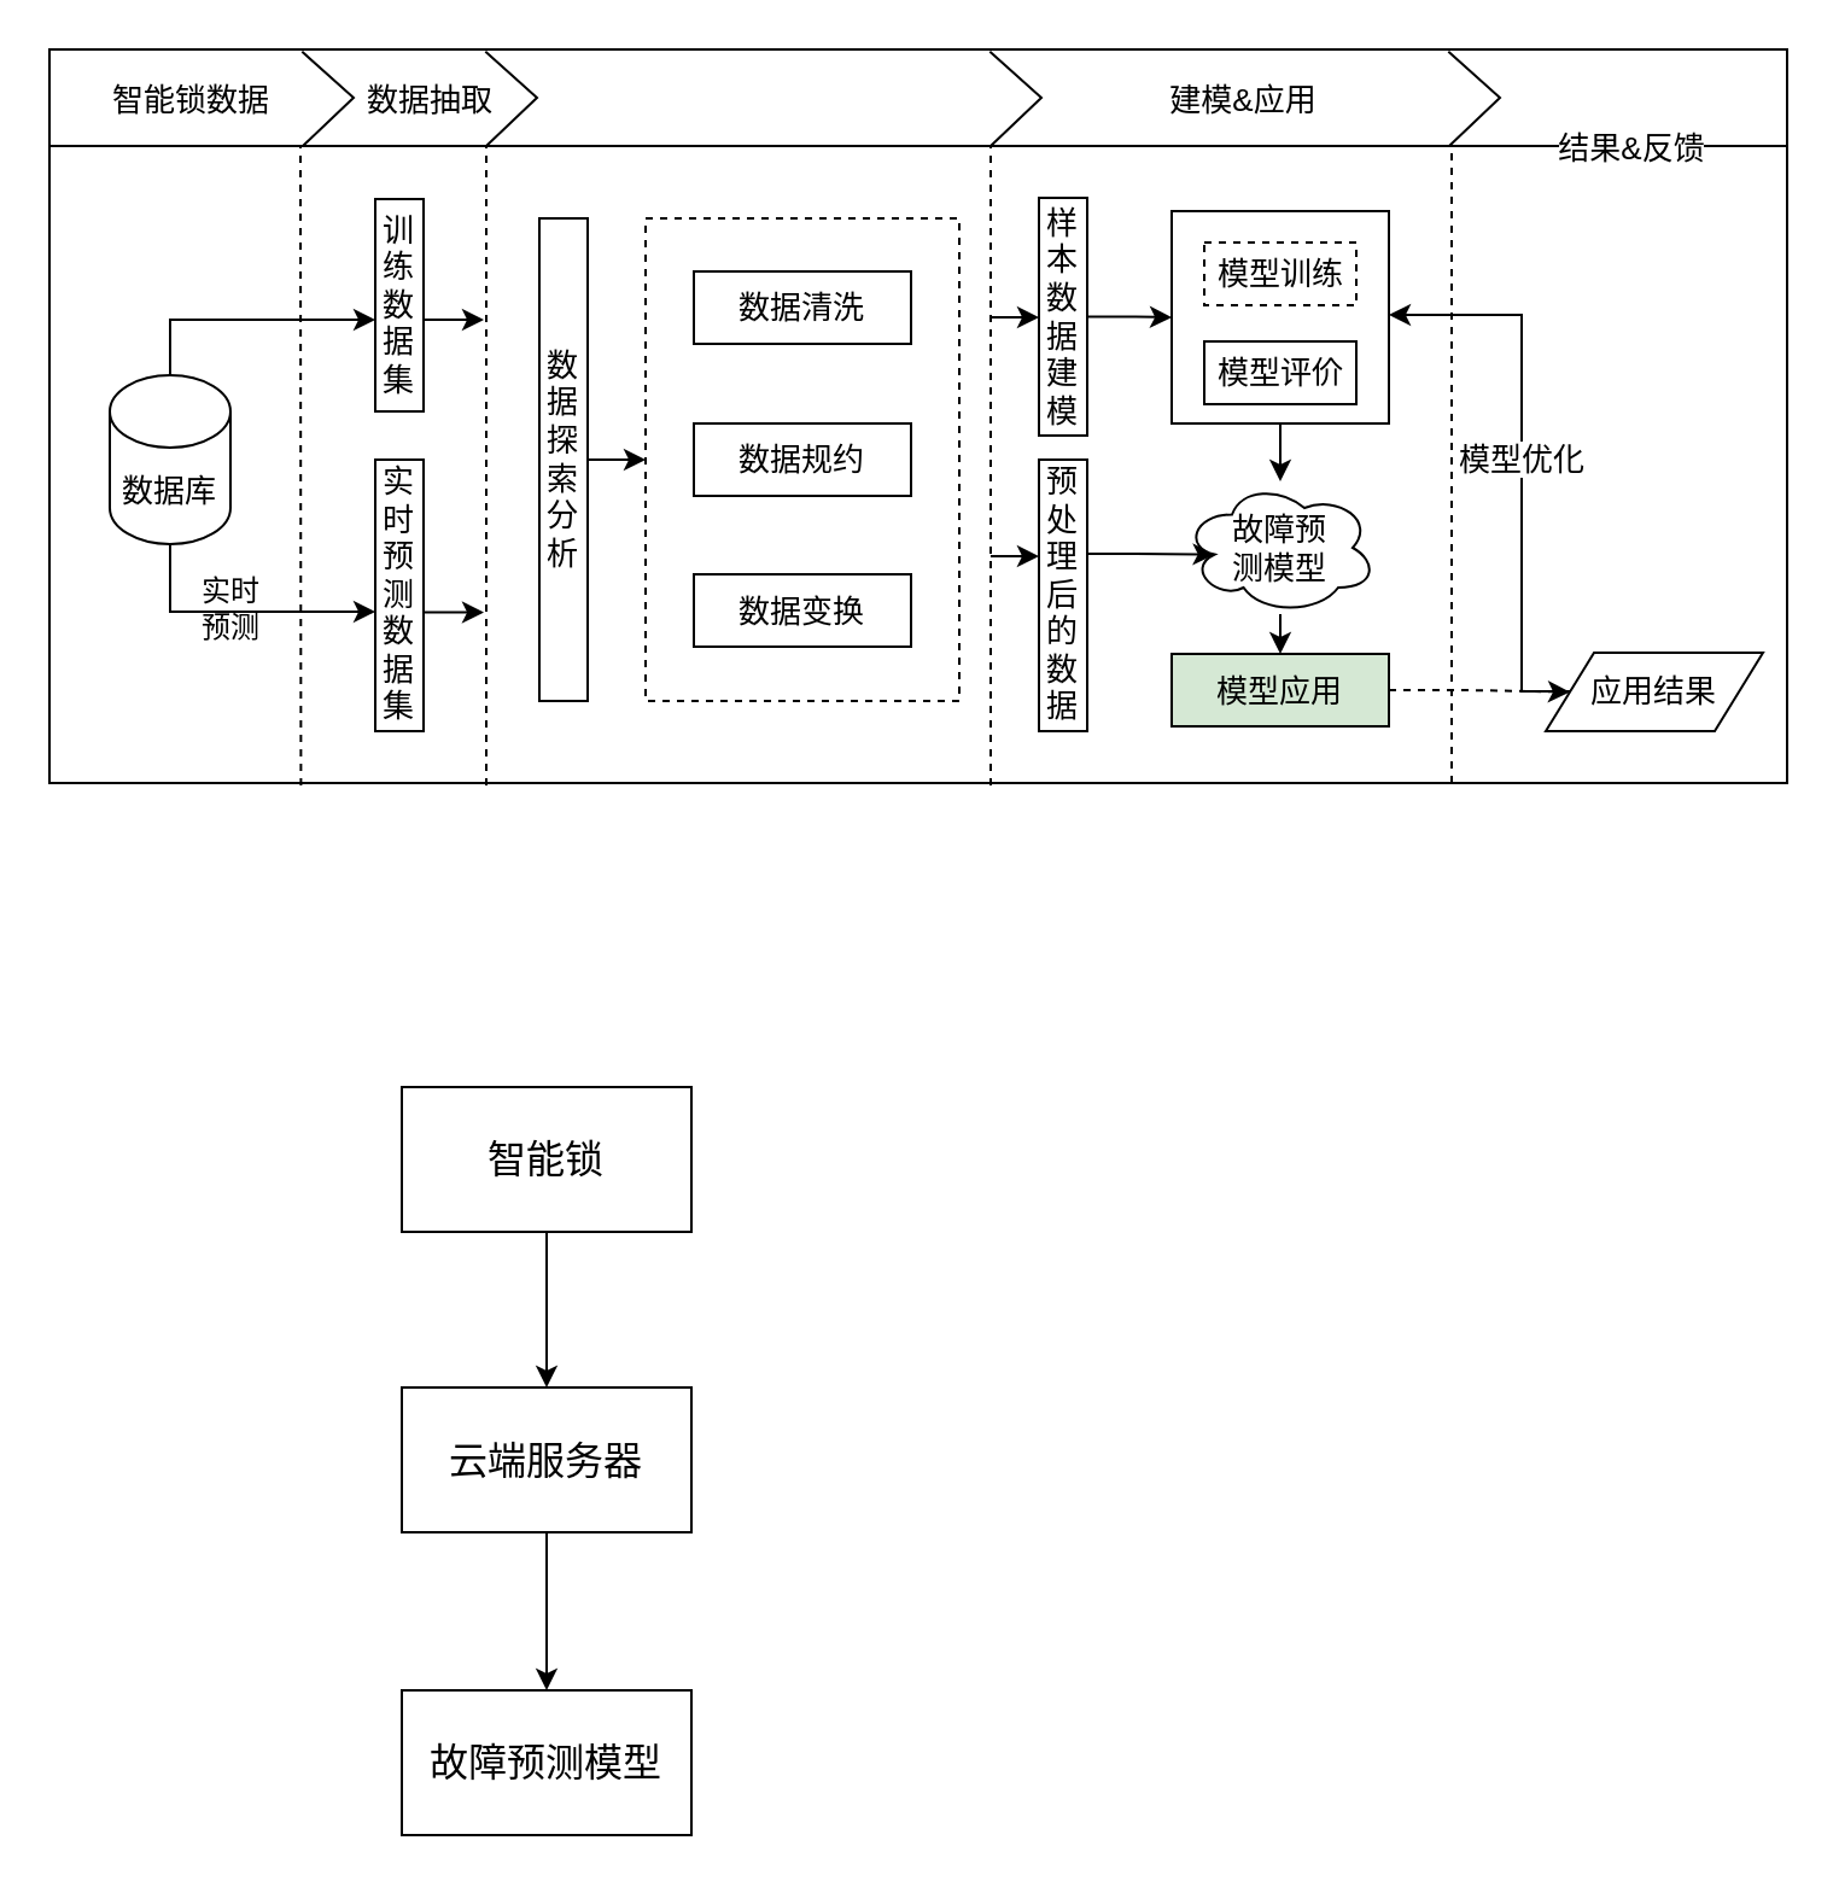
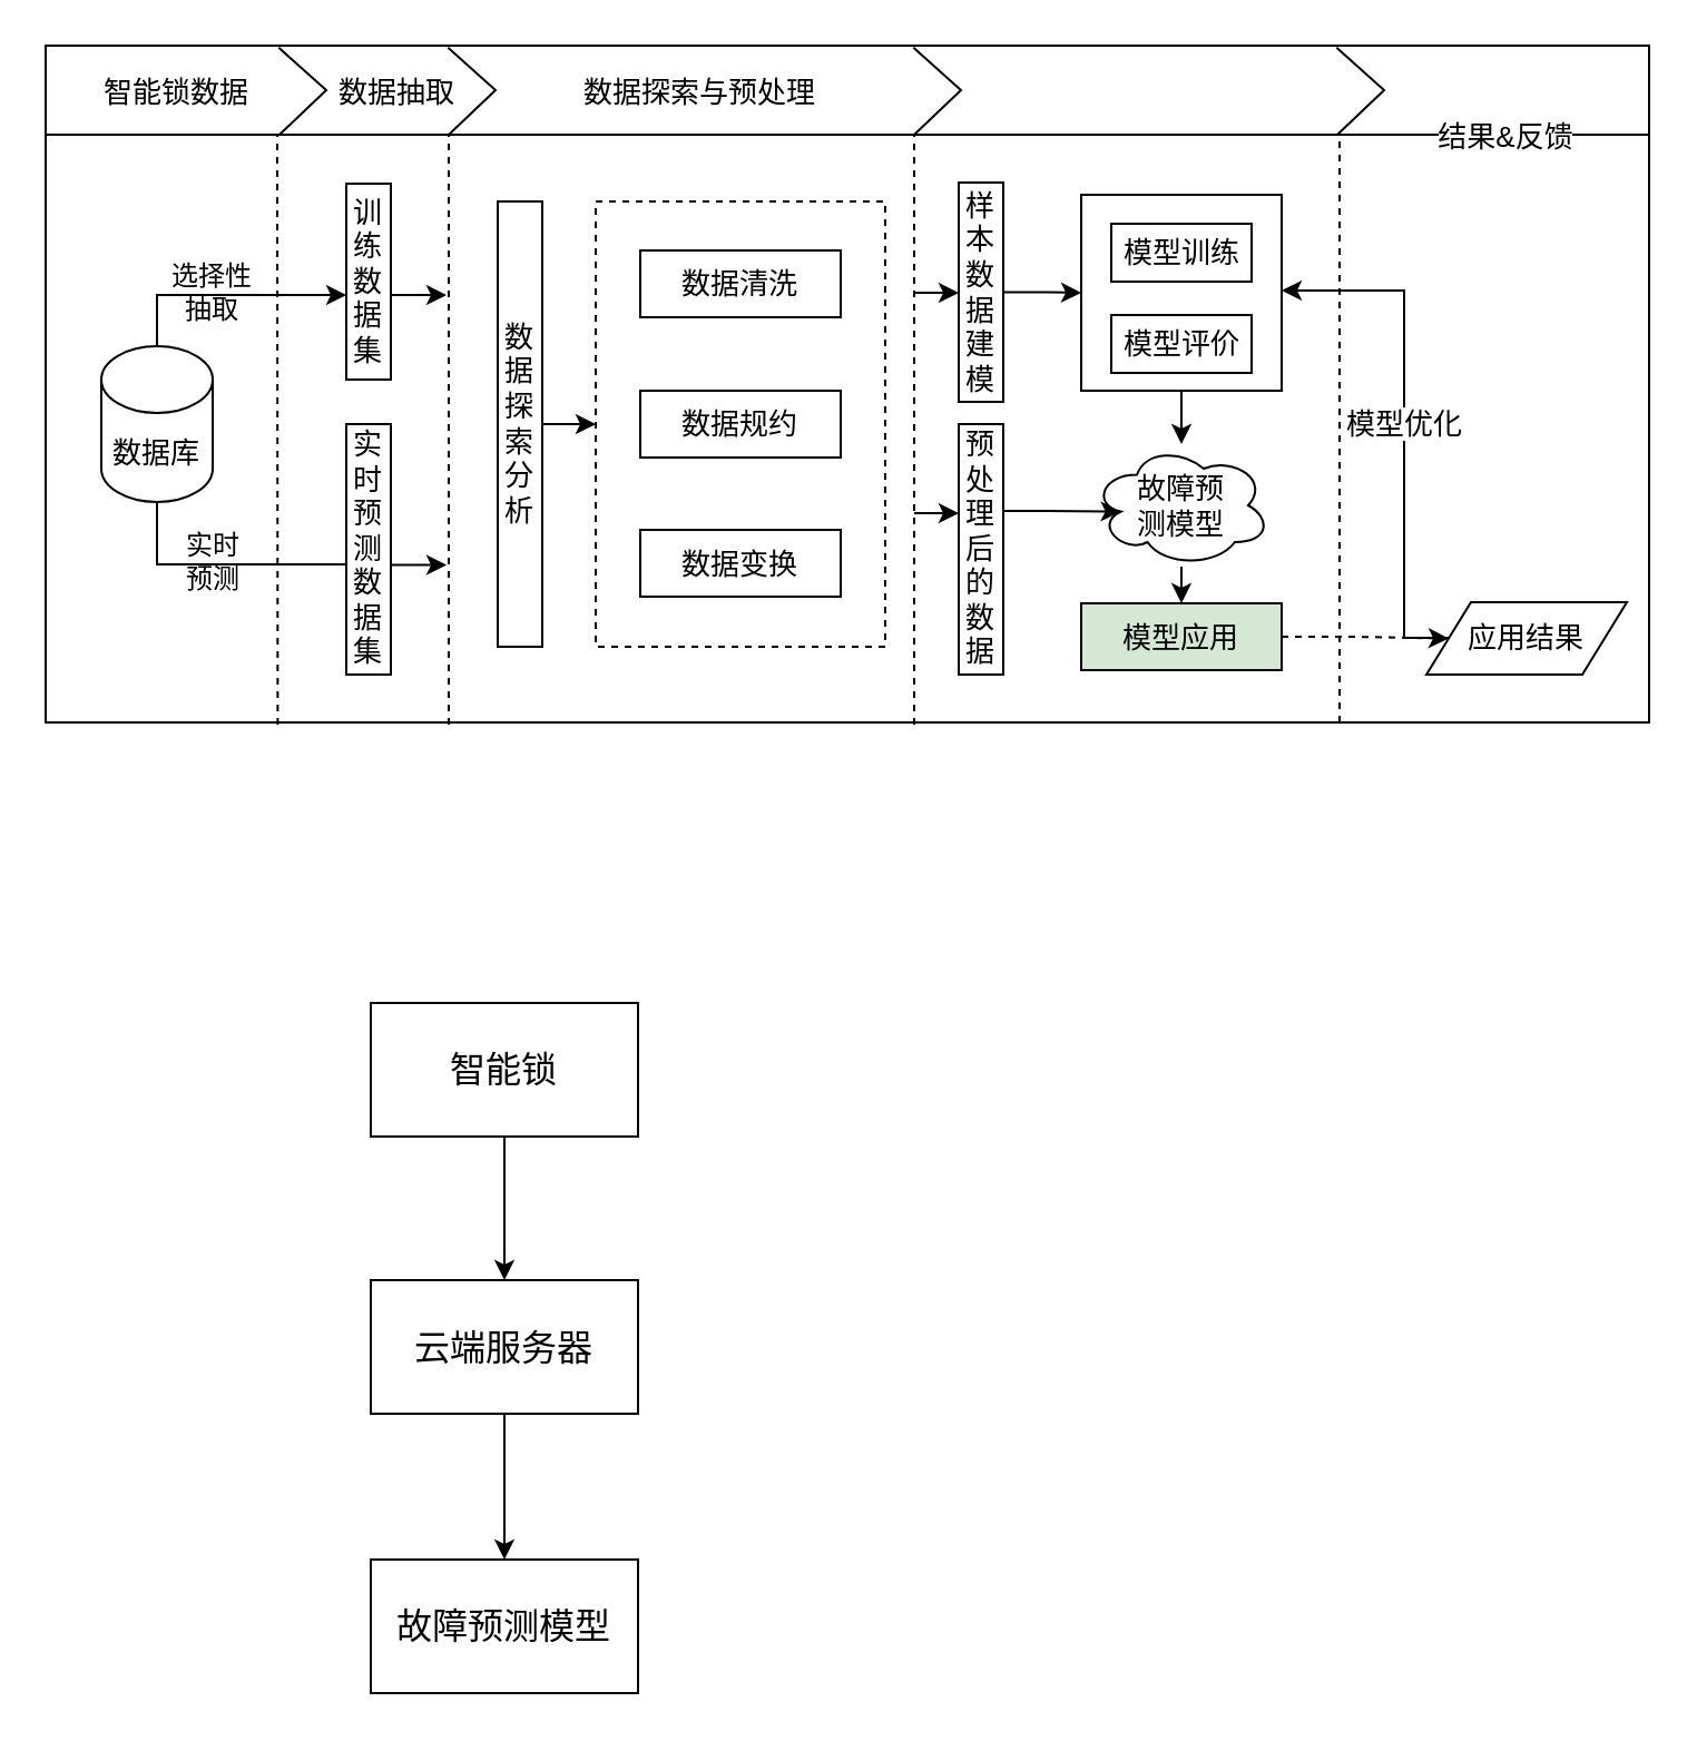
+ <mxCell id="28" value="数据探索与预处理" style="text;html=1;strokeColor=none;fillColor=none;align=center;verticalAlign=middle;whiteSpace=wrap;rounded=0;labelBackgroundColor=#ffffff;fontSize=13;" vertex="1" parent="1"><mxGeometry x="254" y="31" width="120" height="20" as="geometry" /></mxCell>
- <mxCell id="27" value="建模&amp;amp;应用" style="text;html=1;strokeColor=none;fillColor=none;align=center;verticalAlign=middle;whiteSpace=wrap;rounded=0;labelBackgroundColor=#ffffff;fontSize=13;" vertex="1" parent="1"><mxGeometry x="470" y="31" width="90" height="20" as="geometry" /></mxCell>
- <mxCell id="49" value="模型训练" style="rounded=0;whiteSpace=wrap;html=1;fontSize=13;dashed=1;" vertex="1" parent="1"><mxGeometry x="498.5" y="100" width="63" height="26" as="geometry" /></mxCell>
+ <mxCell id="49" value="模型训练" style="rounded=0;whiteSpace=wrap;html=1;fontSize=13;" vertex="1" parent="1"><mxGeometry x="498.5" y="100" width="63" height="26" as="geometry" /></mxCell>
+ <mxCell id="45" value="选择性抽取" style="text;html=1;strokeColor=none;fillColor=none;align=center;verticalAlign=middle;whiteSpace=wrap;rounded=0;" vertex="1" parent="1"><mxGeometry x="75" y="121" width="40" height="20" as="geometry" /></mxCell>
- <mxCell id="4" style="edgeStyle=orthogonalEdgeStyle;rounded=0;orthogonalLoop=1;jettySize=auto;html=1;exitX=0.5;exitY=1;exitDx=0;exitDy=0;exitPerimeter=0;" edge="1" parent="1" source="5" target="9"><mxGeometry relative="1" as="geometry"><Array as="points"><mxPoint x="70" y="253" /></Array></mxGeometry></mxCell>
+ <mxCell id="4" style="edgeStyle=orthogonalEdgeStyle;rounded=0;orthogonalLoop=1;jettySize=auto;html=1;exitX=0.5;exitY=1;exitDx=0;exitDy=0;exitPerimeter=0;endArrow=none;" edge="1" parent="1" source="5" target="9"><mxGeometry relative="1" as="geometry"><Array as="points"><mxPoint x="70" y="253" /></Array></mxGeometry></mxCell>
